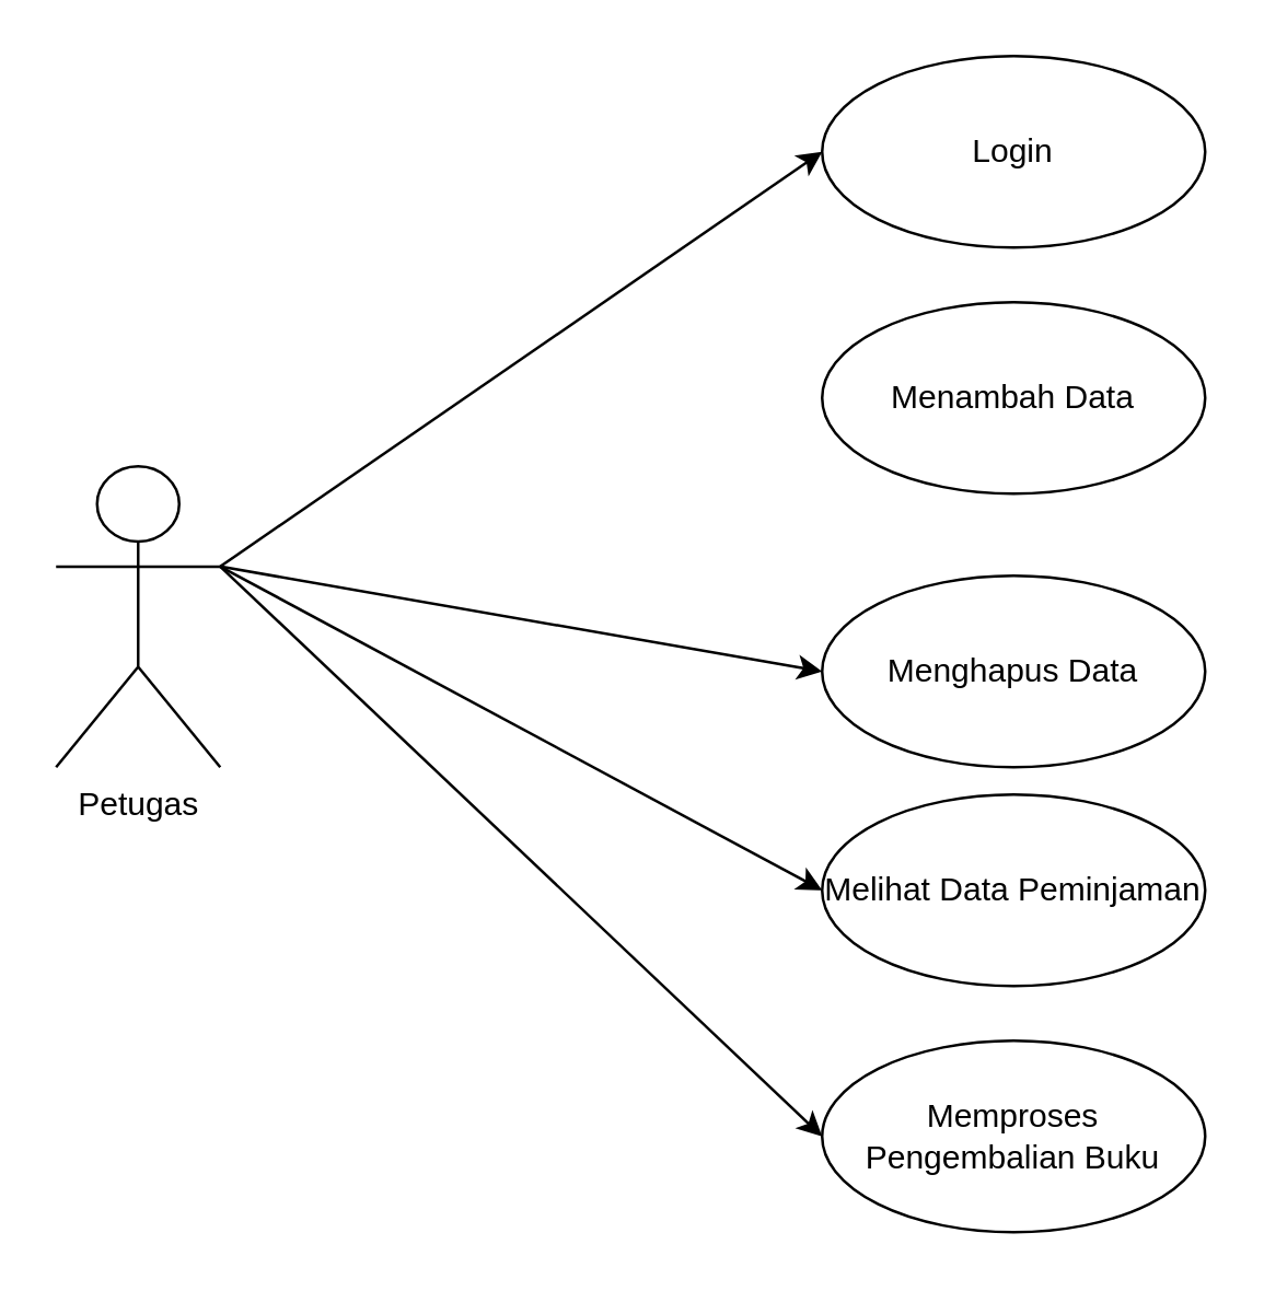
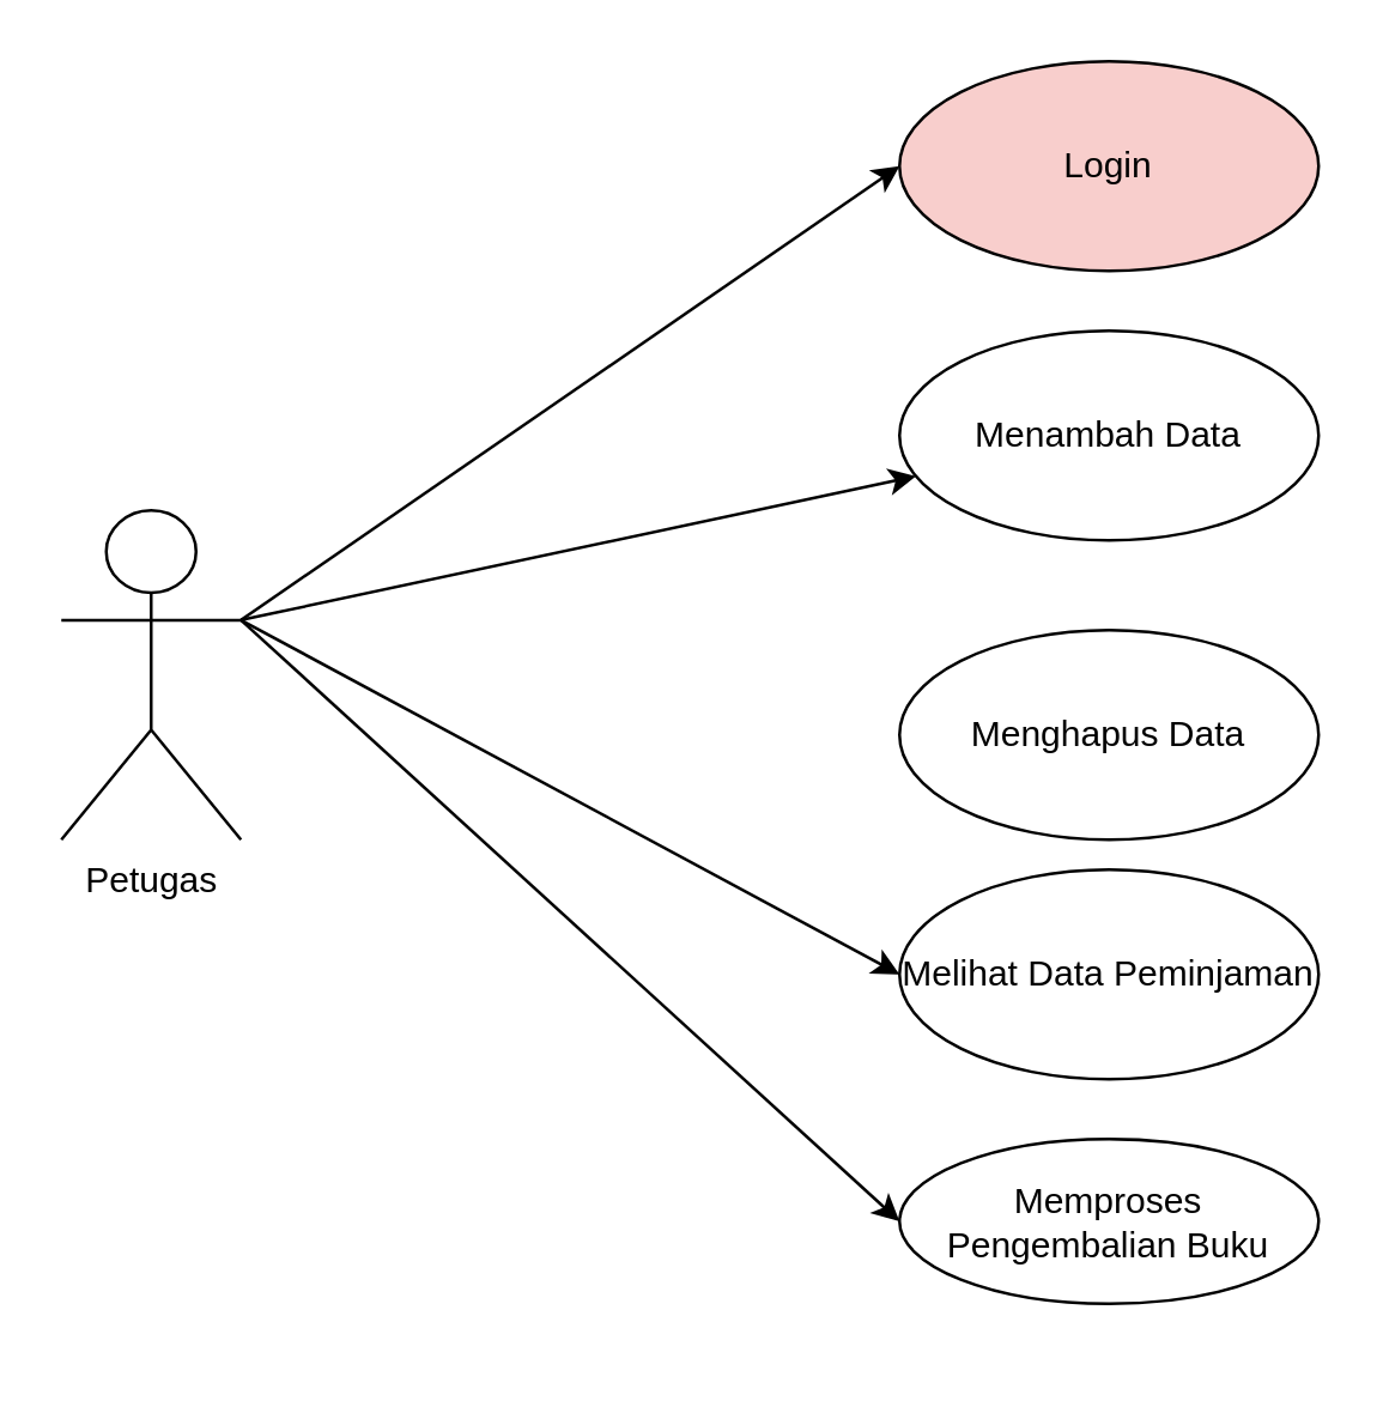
- <mxCell id="5" value="Login" style="ellipse;whiteSpace=wrap;html=1;" vertex="1" parent="1"><mxGeometry x="300" y="20" width="140" height="70" as="geometry" /></mxCell>
+ <mxCell id="5" value="Login" style="ellipse;whiteSpace=wrap;html=1;fillColor=#f8cecc;" vertex="1" parent="1"><mxGeometry x="300" y="20" width="140" height="70" as="geometry" /></mxCell>
- <mxCell id="3" style="edgeStyle=none;rounded=0;orthogonalLoop=1;jettySize=auto;html=1;exitX=1;exitY=0.333;exitDx=0;exitDy=0;exitPerimeter=0;entryX=0;entryY=0.5;entryDx=0;entryDy=0;" edge="1" parent="1" source="4" target="7"><mxGeometry relative="1" as="geometry" /></mxCell>
+ <mxCell id="3" style="edgeStyle=none;rounded=0;orthogonalLoop=1;jettySize=auto;html=1;exitX=1;exitY=0.333;exitDx=0;exitDy=0;exitPerimeter=0;" edge="1" parent="1" source="4" target="6"><mxGeometry relative="1" as="geometry" /></mxCell>
- <mxCell id="9" value="Memproses Pengembalian Buku" style="ellipse;whiteSpace=wrap;html=1;" vertex="1" parent="1"><mxGeometry x="300" y="380" width="140" height="70" as="geometry" /></mxCell>
+ <mxCell id="9" value="Memproses Pengembalian Buku" style="ellipse;whiteSpace=wrap;html=1;" vertex="1" parent="1"><mxGeometry x="300" y="380" width="140" height="55" as="geometry" /></mxCell>
